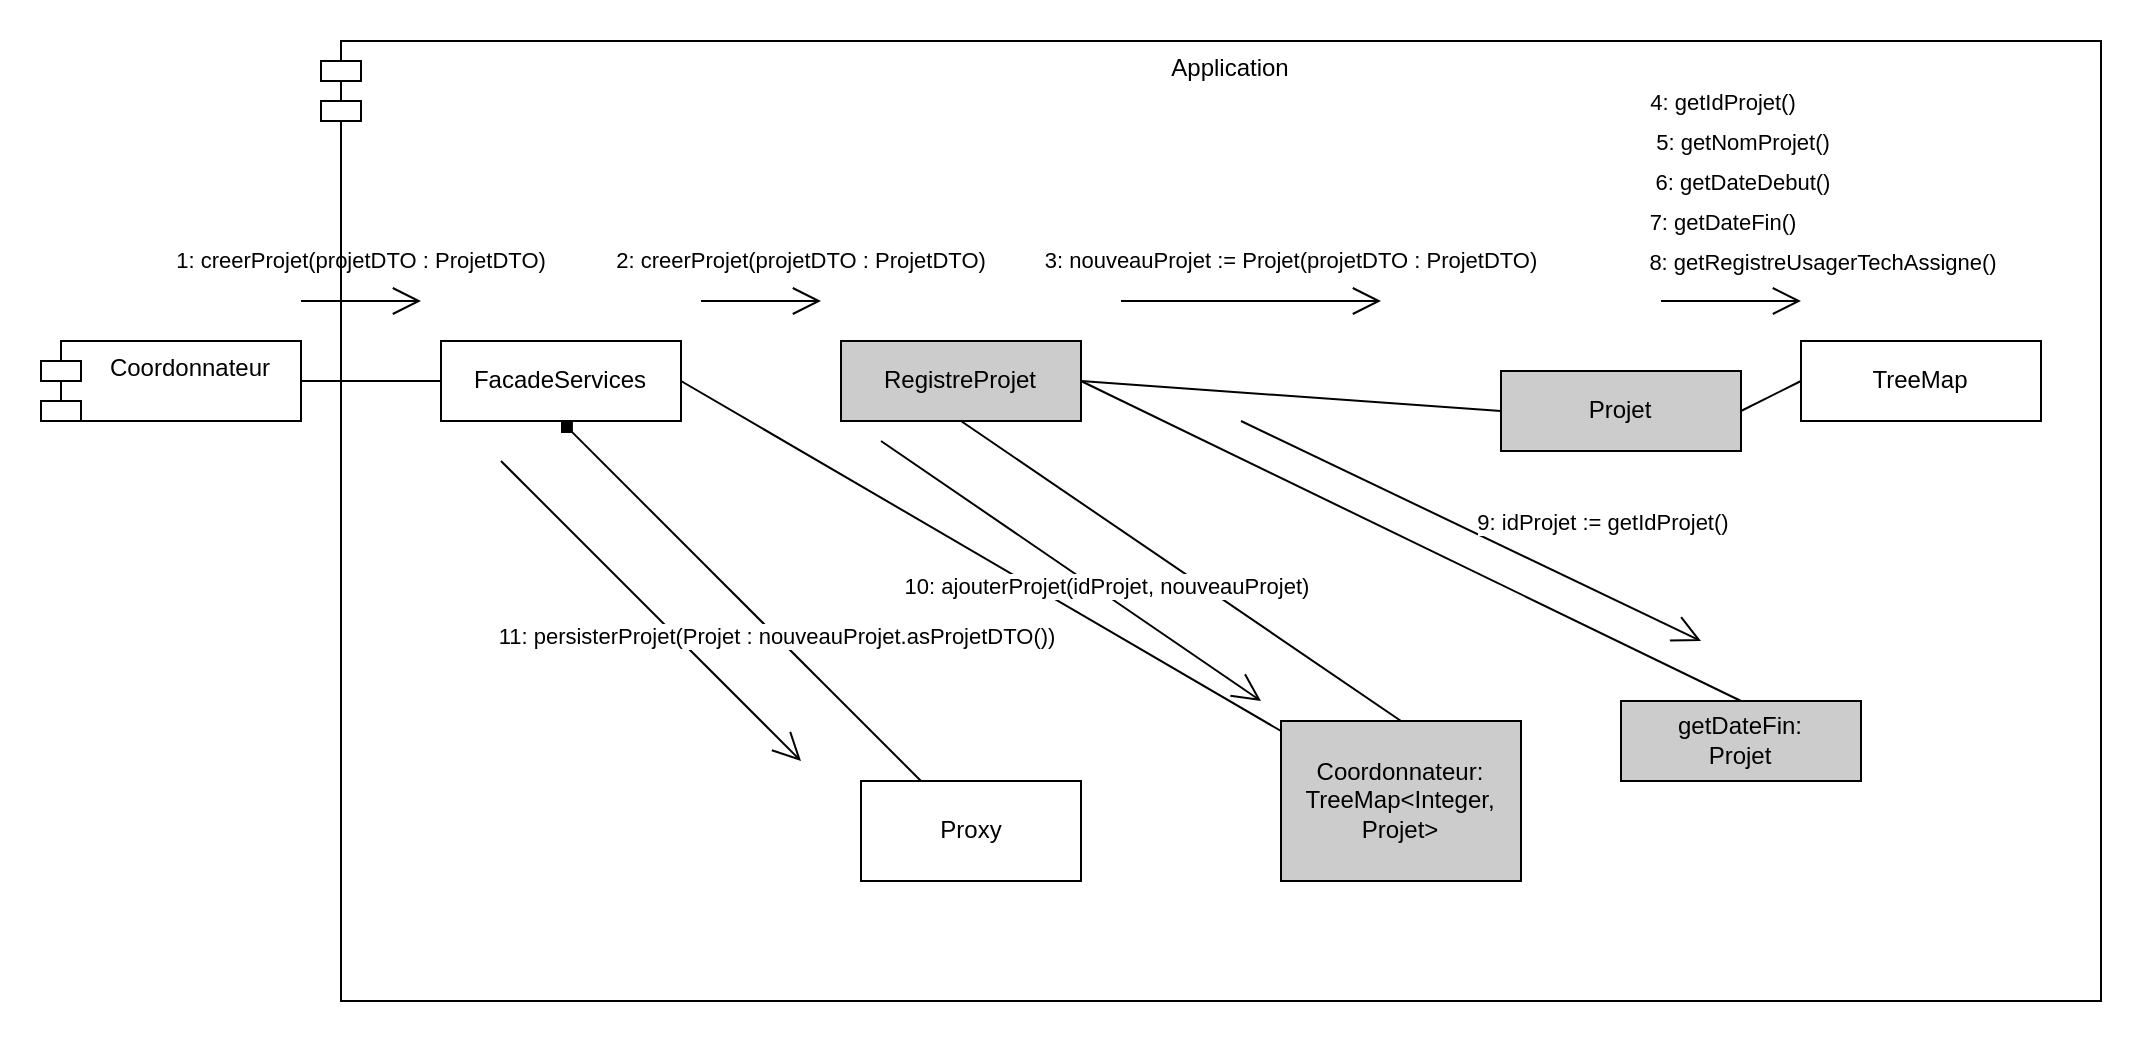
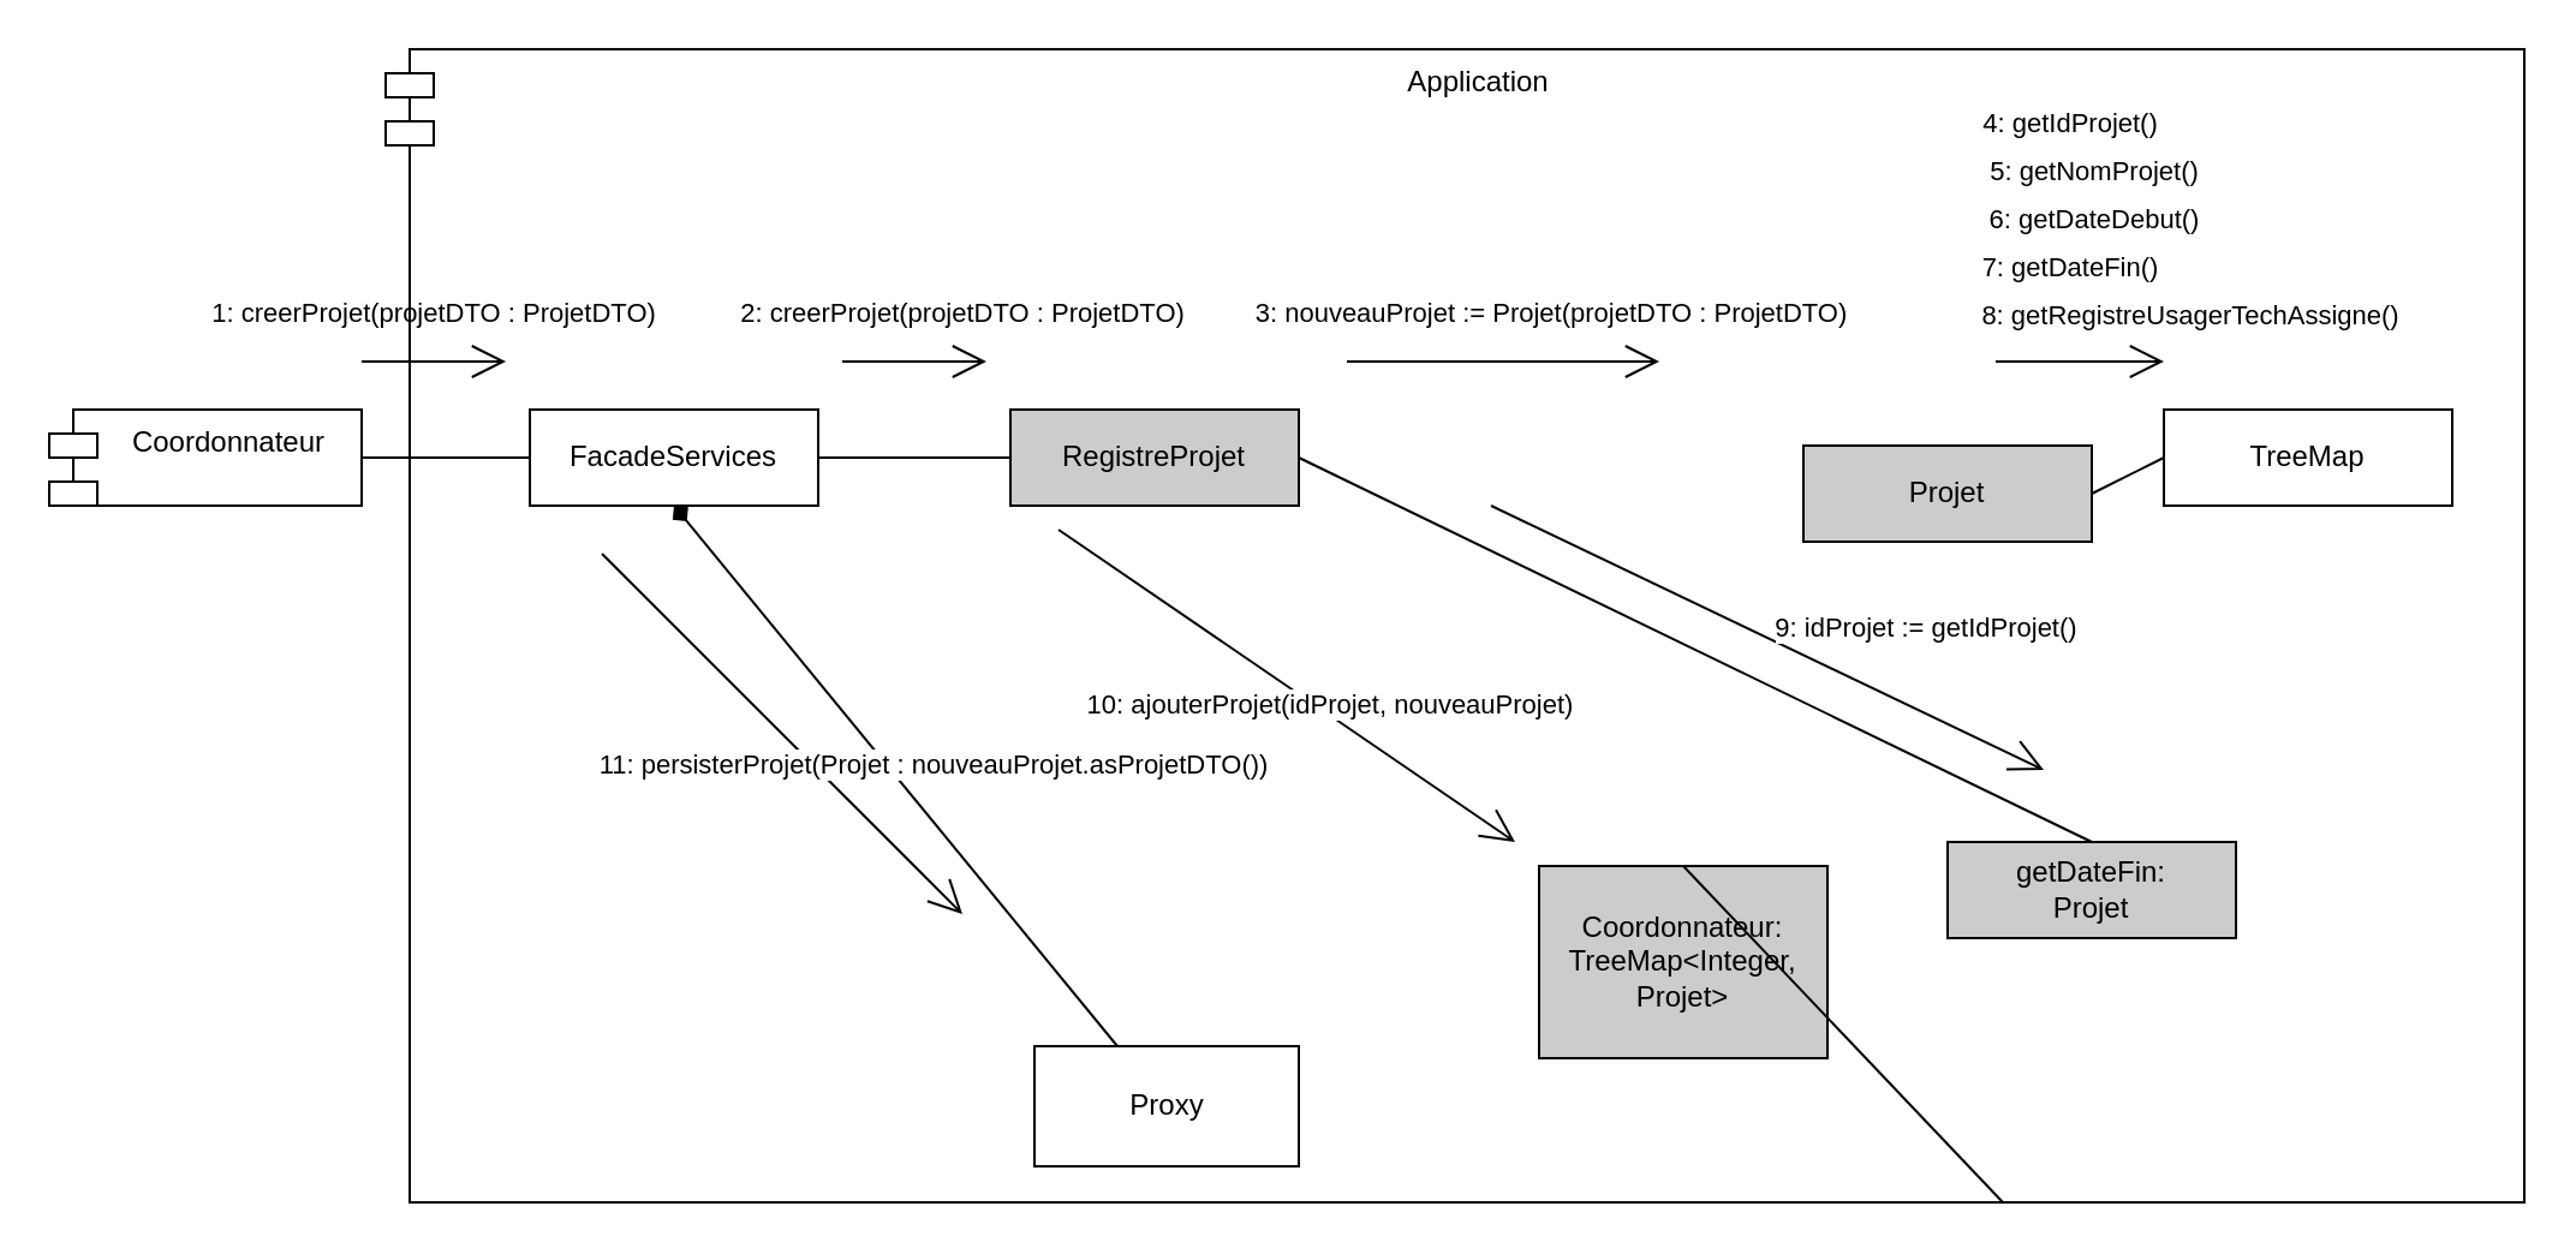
- <mxCell id="12" value="" style="endArrow=none;html=1;rounded=0;entryX=1;entryY=0.5;entryDx=0;entryDy=0;exitX=0;exitY=0.5;exitDx=0;exitDy=0;" parent="1" source="7" target="6" edge="1"><mxGeometry width="50" height="50" relative="1" as="geometry"><mxPoint x="490" y="280" as="sourcePoint" /><mxPoint x="540" y="230" as="targetPoint" /></mxGeometry></mxCell>
- <mxCell id="11" value="" style="endArrow=none;html=1;rounded=0;exitX=1;exitY=0.5;exitDx=0;exitDy=0;" parent="1" source="4" target="9" edge="1"><mxGeometry width="50" height="50" relative="1" as="geometry"><mxPoint x="490" y="280" as="sourcePoint" /><mxPoint x="540" y="230" as="targetPoint" /></mxGeometry></mxCell>
+ <mxCell id="11" value="" style="endArrow=none;html=1;rounded=0;exitX=1;exitY=0.5;exitDx=0;exitDy=0;entryX=0;entryY=0.5;entryDx=0;entryDy=0;" parent="1" source="4" target="6" edge="1"><mxGeometry width="50" height="50" relative="1" as="geometry"><mxPoint x="490" y="280" as="sourcePoint" /><mxPoint x="540" y="230" as="targetPoint" /></mxGeometry></mxCell>
- <mxCell id="14" value="" style="endArrow=none;html=1;rounded=0;entryX=0.5;entryY=1;entryDx=0;entryDy=0;exitX=0.5;exitY=0;exitDx=0;exitDy=0;" parent="1" source="9" target="6" edge="1"><mxGeometry width="50" height="50" relative="1" as="geometry"><mxPoint x="490" y="280" as="sourcePoint" /><mxPoint x="540" y="230" as="targetPoint" /></mxGeometry></mxCell>
+ <mxCell id="14" value="" style="endArrow=none;html=1;rounded=0;exitX=0.5;exitY=0;exitDx=0;exitDy=0;" parent="1" source="9" target="2" edge="1"><mxGeometry width="50" height="50" relative="1" as="geometry"><mxPoint x="490" y="280" as="sourcePoint" /><mxPoint x="540" y="230" as="targetPoint" /></mxGeometry></mxCell>
- <mxCell id="32" value="Proxy" style="html=1;" vertex="1" parent="1"><mxGeometry x="430" y="390" width="110" height="50" as="geometry" /></mxCell>
+ <mxCell id="32" value="Proxy" style="html=1;" vertex="1" parent="1"><mxGeometry x="430" y="435" width="110" height="50" as="geometry" /></mxCell>
